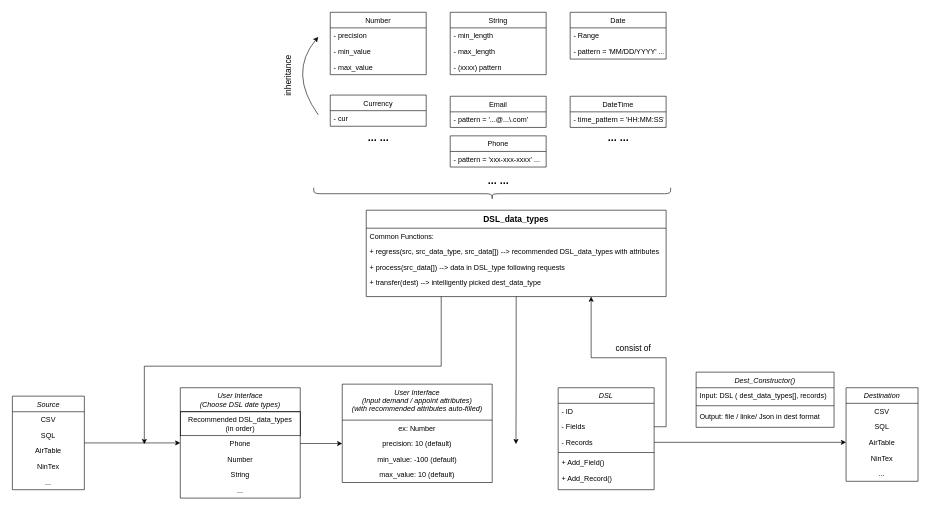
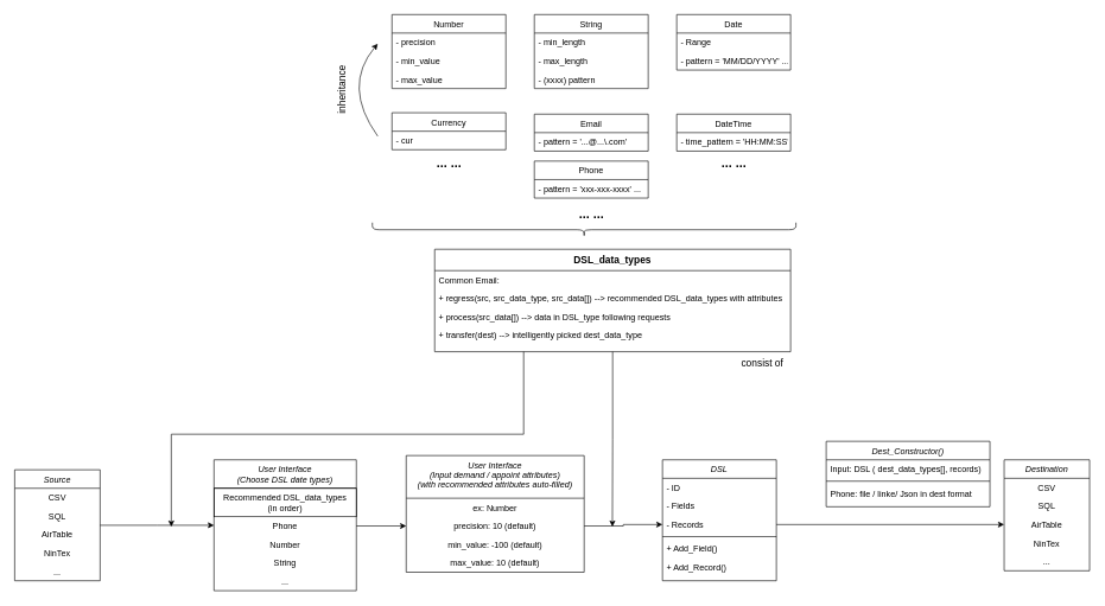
- <mxCell id="44" value="Common Functions:" style="text;align=left;verticalAlign=top;spacingLeft=4;spacingRight=4;overflow=hidden;rotatable=0;points=[[0,0.5],[1,0.5]];portConstraint=eastwest;labelBorderColor=none;strokeColor=none;" vertex="1" parent="43"><mxGeometry y="30" width="500" height="26" as="geometry" /></mxCell>
+ <mxCell id="44" value="Common Email:" style="text;align=left;verticalAlign=top;spacingLeft=4;spacingRight=4;overflow=hidden;rotatable=0;points=[[0,0.5],[1,0.5]];portConstraint=eastwest;labelBorderColor=none;strokeColor=none;" vertex="1" parent="43"><mxGeometry y="30" width="500" height="26" as="geometry" /></mxCell>
- <mxCell id="73" value="consist of" style="text;html=1;resizable=0;autosize=1;align=center;verticalAlign=middle;points=[];fillColor=none;strokeColor=none;rounded=0;labelBorderColor=none;fontSize=14;" vertex="1" parent="1"><mxGeometry x="1020" y="570" width="70" height="20" as="geometry" /></mxCell>
+ <mxCell id="73" value="consist of" style="text;html=1;resizable=0;autosize=1;align=center;verticalAlign=middle;points=[];fillColor=none;strokeColor=none;rounded=0;labelBorderColor=none;fontSize=14;" vertex="1" parent="1"><mxGeometry x="1035" y="500" width="70" height="20" as="geometry" /></mxCell>
- <mxCell id="70" value="Output: file / linke/ Json in dest format" style="text;align=left;verticalAlign=top;spacingLeft=4;spacingRight=4;overflow=hidden;rotatable=0;points=[[0,0.5],[1,0.5]];portConstraint=eastwest;" vertex="1" parent="67"><mxGeometry y="60" width="230" height="26" as="geometry" /></mxCell>
+ <mxCell id="70" value="Phone: file / linke/ Json in dest format" style="text;align=left;verticalAlign=top;spacingLeft=4;spacingRight=4;overflow=hidden;rotatable=0;points=[[0,0.5],[1,0.5]];portConstraint=eastwest;" vertex="1" parent="67"><mxGeometry y="60" width="230" height="26" as="geometry" /></mxCell>
- <mxCell id="72" style="edgeStyle=orthogonalEdgeStyle;rounded=0;orthogonalLoop=1;jettySize=auto;html=1;exitX=1;exitY=0.5;exitDx=0;exitDy=0;entryX=0.75;entryY=1;entryDx=0;entryDy=0;fontSize=14;" edge="1" parent="1" source="4" target="43"><mxGeometry relative="1" as="geometry" /></mxCell>
+ <mxCell id="60" style="edgeStyle=orthogonalEdgeStyle;rounded=0;orthogonalLoop=1;jettySize=auto;html=1;exitX=1;exitY=0.5;exitDx=0;exitDy=0;entryX=0;entryY=0.5;entryDx=0;entryDy=0;fontSize=14;" edge="1" parent="1" source="56" target="5"><mxGeometry relative="1" as="geometry" /></mxCell>
